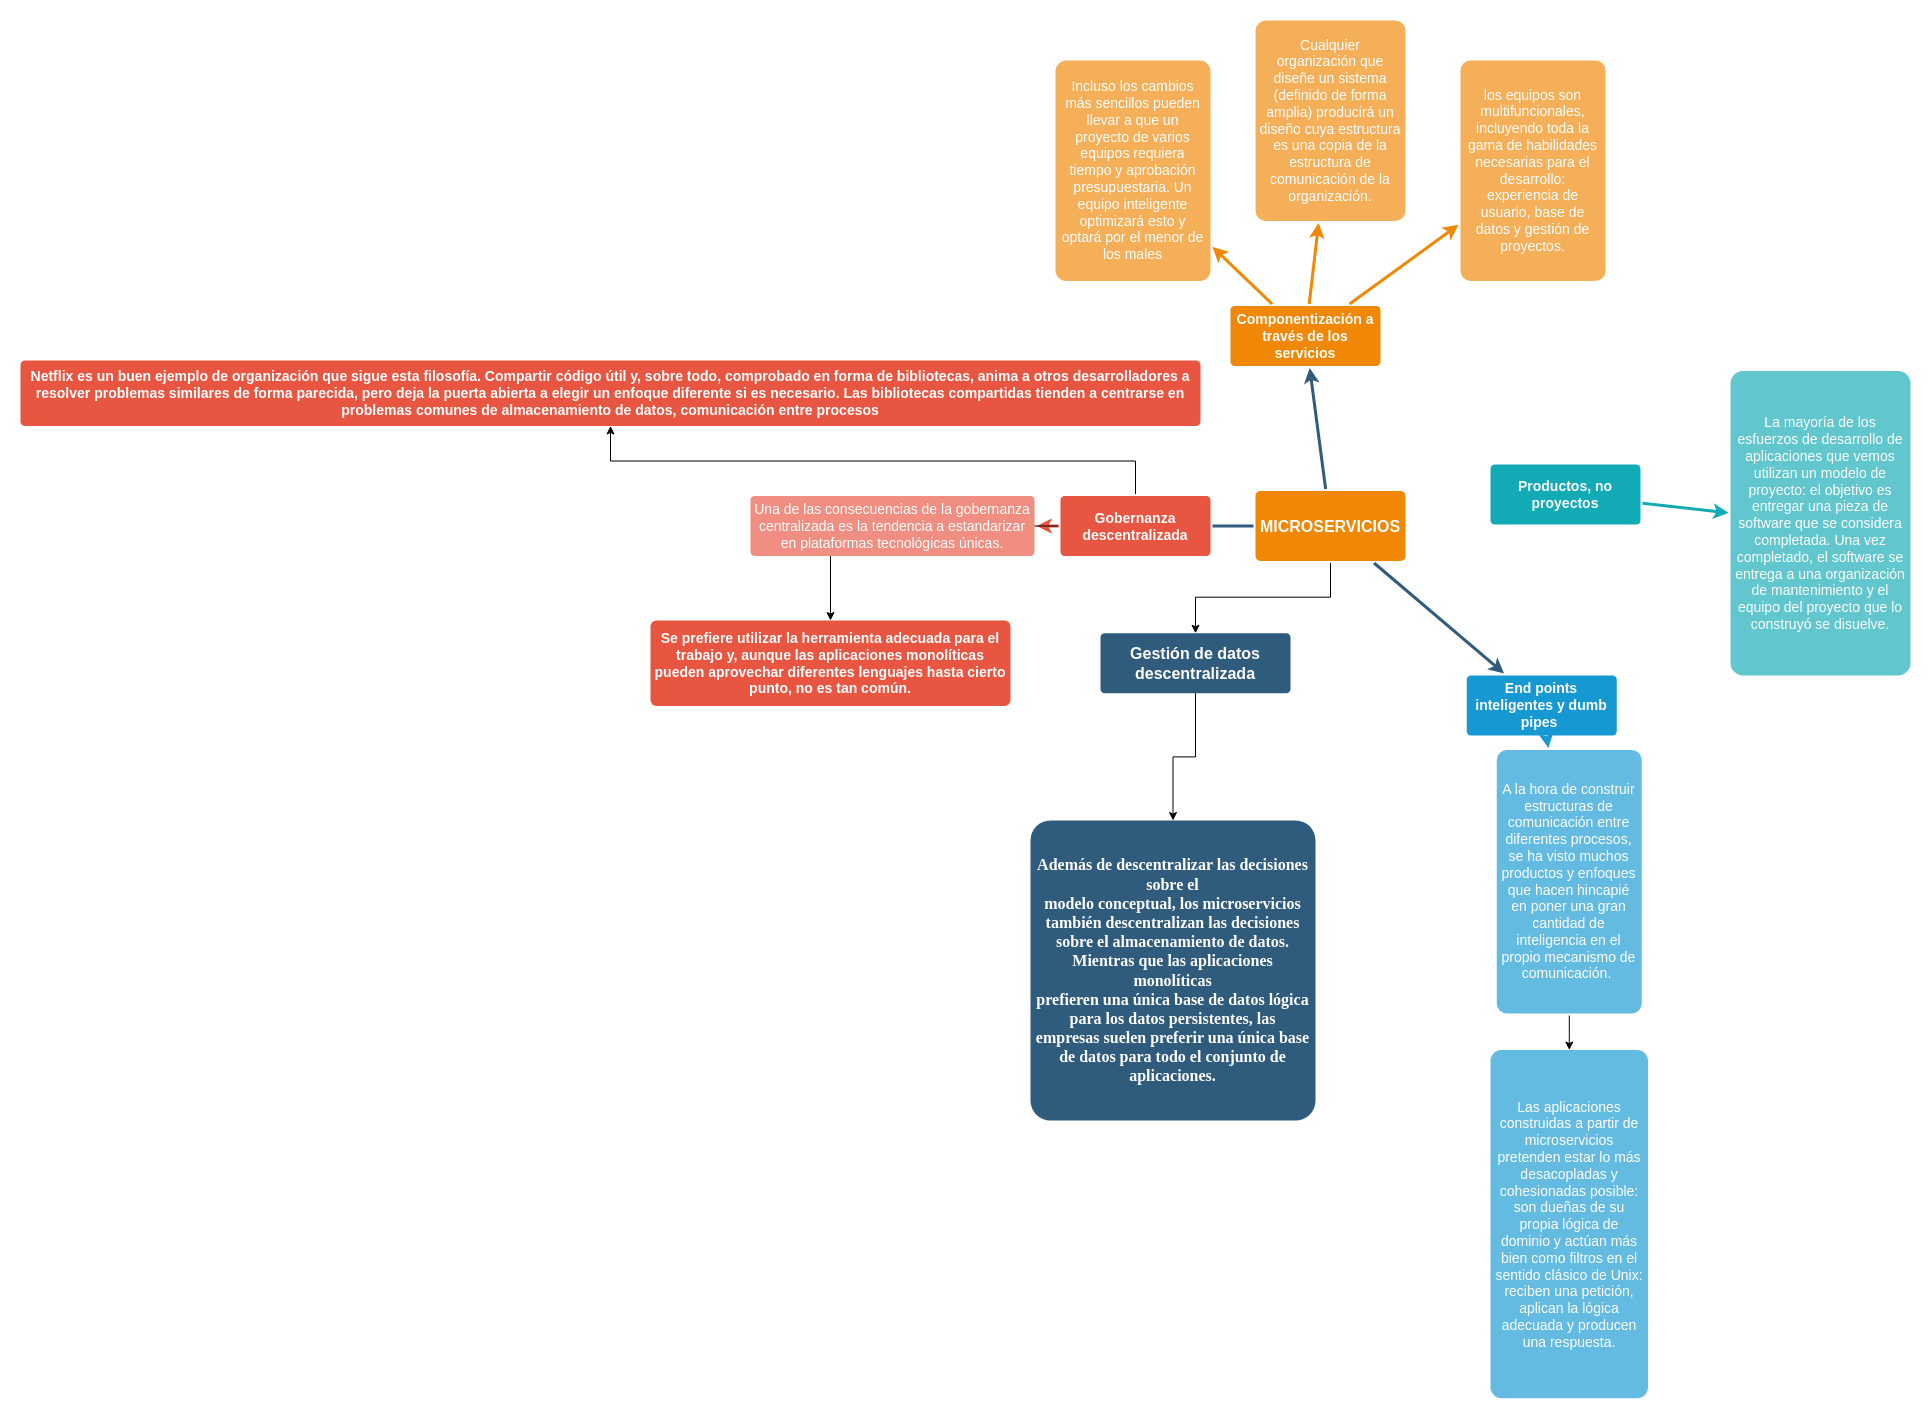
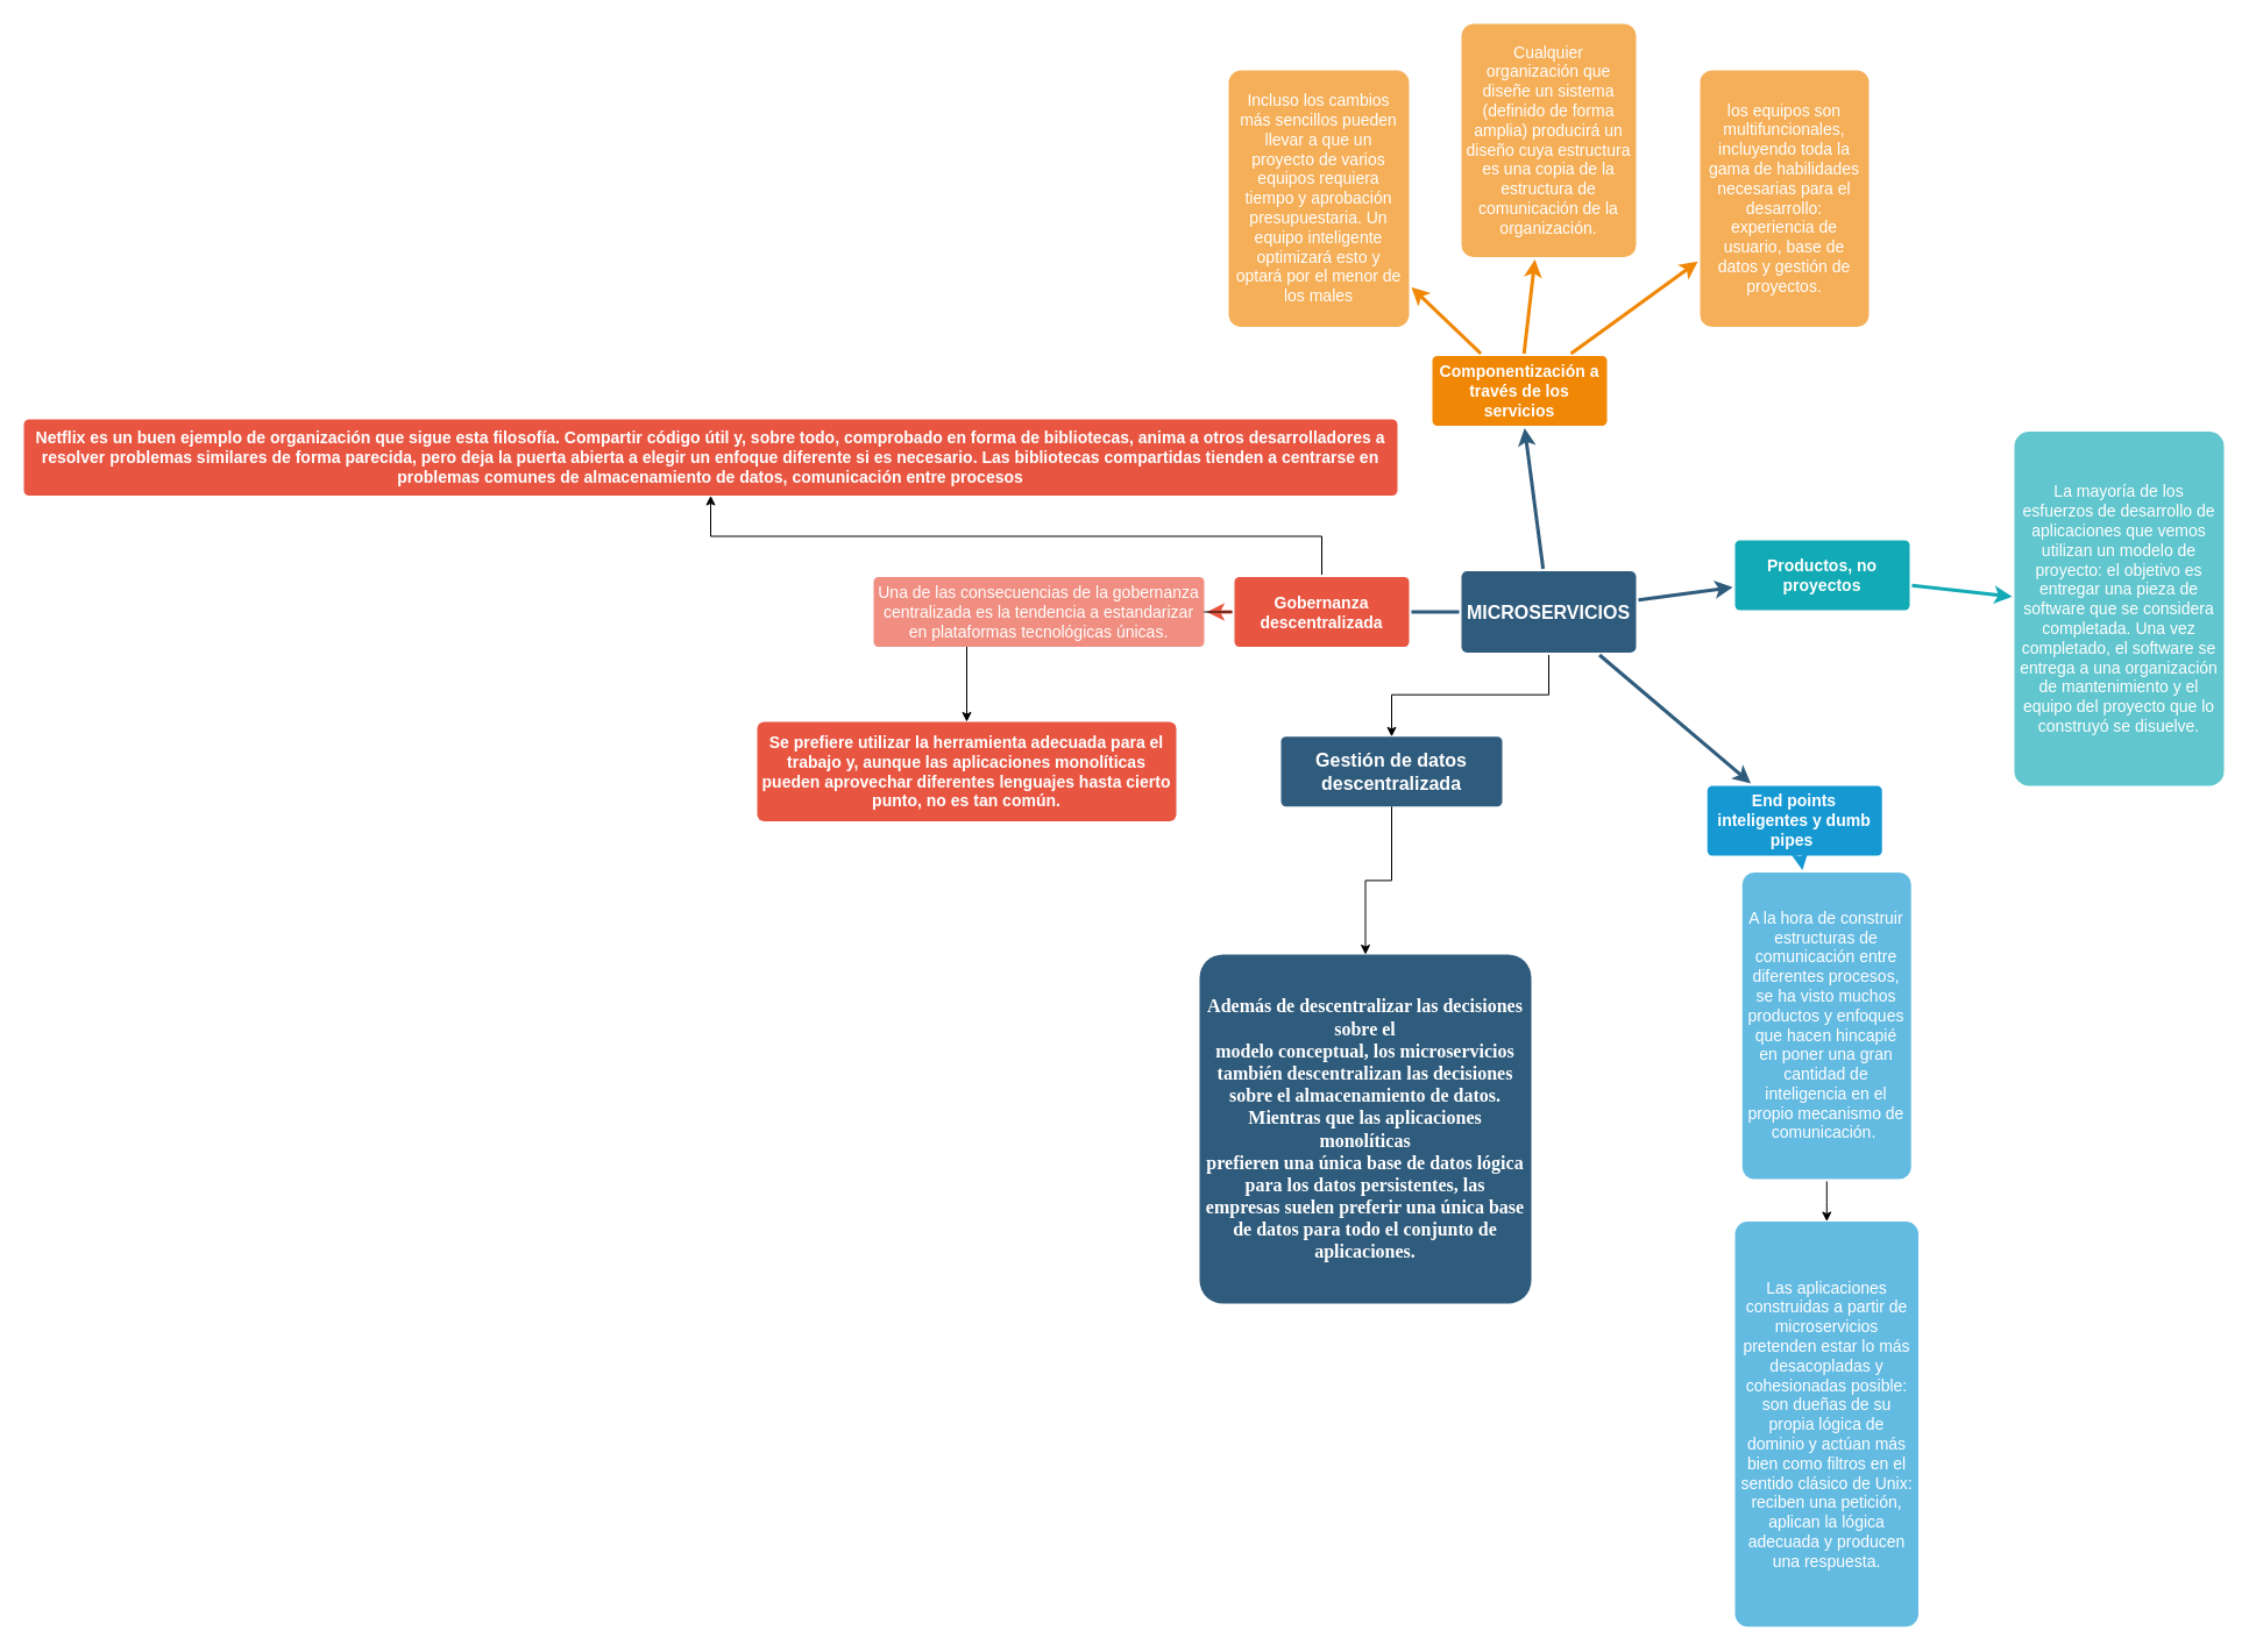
+ <mxCell id="3" value="" style="edgeStyle=none;rounded=0;jumpStyle=none;html=1;shadow=0;labelBackgroundColor=none;startArrow=none;startFill=0;endArrow=classic;endFill=1;jettySize=auto;orthogonalLoop=1;strokeColor=#2F5B7C;strokeWidth=3;fontFamily=Helvetica;fontSize=16;fontColor=#23445D;spacing=5;" parent="1" source="7" target="24" edge="1"><mxGeometry relative="1" as="geometry" /></mxCell>
- <mxCell id="7" value="MICROSERVICIOS" style="rounded=1;whiteSpace=wrap;html=1;shadow=0;labelBackgroundColor=none;strokeColor=none;strokeWidth=3;fillColor=#f08705;fontFamily=Helvetica;fontSize=16;fontColor=#FFFFFF;align=center;fontStyle=1;spacing=5;arcSize=7;perimeterSpacing=2;" parent="1" vertex="1"><mxGeometry x="1255" y="490.5" width="150" height="70" as="geometry" /></mxCell>
+ <mxCell id="7" value="MICROSERVICIOS" style="rounded=1;whiteSpace=wrap;html=1;shadow=0;labelBackgroundColor=none;strokeColor=none;strokeWidth=3;fillColor=#2F5B7C;fontFamily=Helvetica;fontSize=16;fontColor=#FFFFFF;align=center;fontStyle=1;spacing=5;arcSize=7;perimeterSpacing=2;" parent="1" vertex="1"><mxGeometry x="1255" y="490.5" width="150" height="70" as="geometry" /></mxCell>
